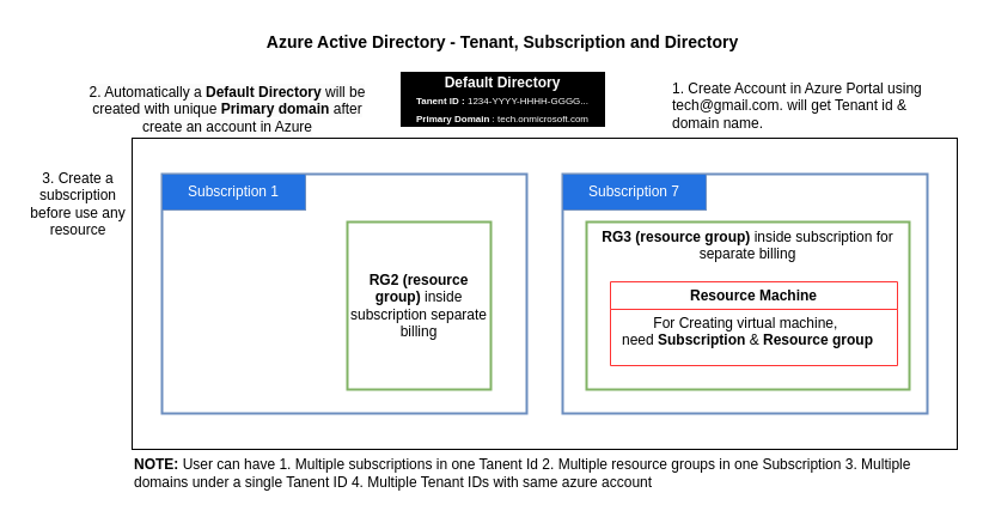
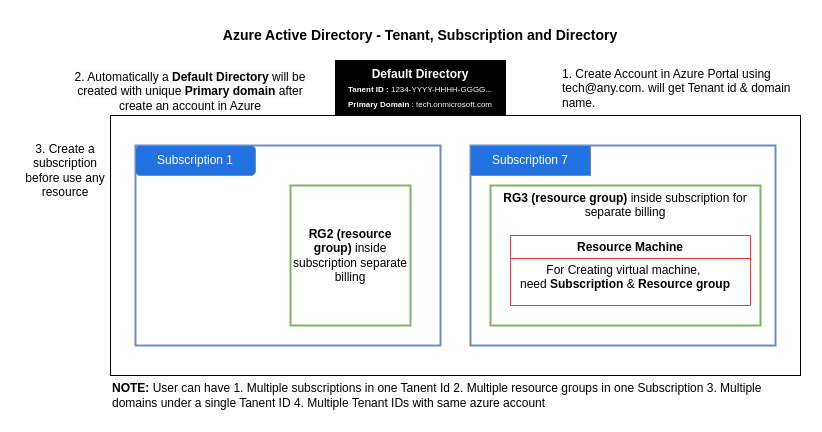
- <mxCell id="5" value="&lt;b&gt;&lt;font style=&quot;color: rgb(255, 255, 255);&quot;&gt;Default Directory&lt;/font&gt;&lt;/b&gt;&lt;div&gt;&lt;font style=&quot;color: rgb(255, 255, 255);&quot;&gt;&lt;font style=&quot;font-size: 8px;&quot;&gt;&lt;b&gt;Tanent ID :&amp;nbsp;&lt;/b&gt;&lt;/font&gt;&lt;span style=&quot;background-color: transparent; font-family: var(--ff-mono); font-style: inherit; font-variant-ligatures: inherit; font-variant-caps: inherit; font-weight: inherit; white-space: inherit; text-align: left;&quot;&gt;&lt;font style=&quot;font-size: 8px;&quot;&gt;1234-YYYY-HHHH-GGGG...&lt;/font&gt;&lt;/span&gt;&lt;/font&gt;&lt;/div&gt;&lt;div&gt;&lt;font style=&quot;color: rgb(255, 255, 255);&quot;&gt;&lt;span style=&quot;background-color: transparent; font-family: var(--ff-mono); font-style: inherit; font-variant-ligatures: inherit; font-variant-caps: inherit; white-space: inherit; text-align: left;&quot;&gt;&lt;font style=&quot;font-size: 8px;&quot;&gt;&lt;b&gt;Primary Domain &lt;/b&gt;&lt;span style=&quot;font-weight: inherit;&quot;&gt;: tech.&lt;/span&gt;&lt;/font&gt;&lt;/span&gt;&lt;/font&gt;&lt;span style=&quot;background-color: transparent; font-size: 8px;&quot;&gt;&lt;font color=&quot;#ffffff&quot;&gt;onmicrosoft.com&lt;/font&gt;&lt;/span&gt;&lt;/div&gt;" style="rounded=0;whiteSpace=wrap;html=1;fillColor=#000000;strokeColor=#000000;" parent="1" vertex="1"><mxGeometry x="335" y="60" width="170" height="45" as="geometry" /></mxCell>
+ <mxCell id="5" value="&lt;b&gt;&lt;font style=&quot;color: rgb(255, 255, 255);&quot;&gt;Default Directory&lt;/font&gt;&lt;/b&gt;&lt;div&gt;&lt;font style=&quot;color: rgb(255, 255, 255);&quot;&gt;&lt;font style=&quot;font-size: 8px;&quot;&gt;&lt;b&gt;Tanent ID :&amp;nbsp;&lt;/b&gt;&lt;/font&gt;&lt;span style=&quot;background-color: transparent; font-family: var(--ff-mono); font-style: inherit; font-variant-ligatures: inherit; font-variant-caps: inherit; font-weight: inherit; white-space: inherit; text-align: left;&quot;&gt;&lt;font style=&quot;font-size: 8px;&quot;&gt;1234-YYYY-HHHH-GGGG...&lt;/font&gt;&lt;/span&gt;&lt;/font&gt;&lt;/div&gt;&lt;div&gt;&lt;font style=&quot;color: rgb(255, 255, 255);&quot;&gt;&lt;span style=&quot;background-color: transparent; font-family: var(--ff-mono); font-style: inherit; font-variant-ligatures: inherit; font-variant-caps: inherit; white-space: inherit; text-align: left;&quot;&gt;&lt;font style=&quot;font-size: 8px;&quot;&gt;&lt;b&gt;Primary Domain &lt;/b&gt;&lt;span style=&quot;font-weight: inherit;&quot;&gt;: tech.&lt;/span&gt;&lt;/font&gt;&lt;/span&gt;&lt;/font&gt;&lt;span style=&quot;background-color: transparent; font-size: 8px;&quot;&gt;&lt;font color=&quot;#ffffff&quot;&gt;onmicrosoft.com&lt;/font&gt;&lt;/span&gt;&lt;/div&gt;" style="rounded=0;whiteSpace=wrap;html=1;fillColor=#000000;strokeColor=#000000;" parent="1" vertex="1"><mxGeometry x="335" y="60" width="170" height="55" as="geometry" /></mxCell>
- <mxCell id="2" value="&lt;div style=&quot;&quot;&gt;&lt;span style=&quot;background-color: transparent; color: light-dark(rgb(0, 0, 0), rgb(255, 255, 255));&quot;&gt;1. Create Account in Azure Portal&amp;nbsp;&lt;/span&gt;&lt;span style=&quot;background-color: transparent; color: light-dark(rgb(0, 0, 0), rgb(255, 255, 255));&quot;&gt;using tech@gmail.com. will get Tenant id &amp;amp; domain name.&lt;/span&gt;&lt;/div&gt;" style="text;html=1;align=left;verticalAlign=middle;whiteSpace=wrap;rounded=0;" parent="1" vertex="1"><mxGeometry x="560" y="63" width="240" height="50" as="geometry" /></mxCell>
+ <mxCell id="2" value="&lt;div style=&quot;&quot;&gt;&lt;span style=&quot;background-color: transparent; color: light-dark(rgb(0, 0, 0), rgb(255, 255, 255));&quot;&gt;1. Create Account in Azure Portal&amp;nbsp;&lt;/span&gt;&lt;span style=&quot;background-color: transparent; color: light-dark(rgb(0, 0, 0), rgb(255, 255, 255));&quot;&gt;using tech@any.com. will get Tenant id &amp;amp; domain name.&lt;/span&gt;&lt;/div&gt;" style="text;html=1;align=left;verticalAlign=middle;whiteSpace=wrap;rounded=0;" parent="1" vertex="1"><mxGeometry x="560" y="63" width="240" height="50" as="geometry" /></mxCell>
- <mxCell id="9" value="&lt;font style=&quot;color: rgb(255, 255, 255);&quot;&gt;Subscription 1&lt;/font&gt;" style="rounded=0;whiteSpace=wrap;html=1;fillColor=light-dark(#2372e1, #1d293b);strokeColor=#6c8ebf;" parent="1" vertex="1"><mxGeometry x="135" y="145" width="120" height="30" as="geometry" /></mxCell>
+ <mxCell id="9" value="&lt;font style=&quot;color: rgb(255, 255, 255);&quot;&gt;Subscription 1&lt;/font&gt;" style="whiteSpace=wrap;html=1;fillColor=light-dark(#2372e1, #1d293b);strokeColor=#6c8ebf;rounded=1;" parent="1" vertex="1"><mxGeometry x="135" y="145" width="120" height="30" as="geometry" /></mxCell>
